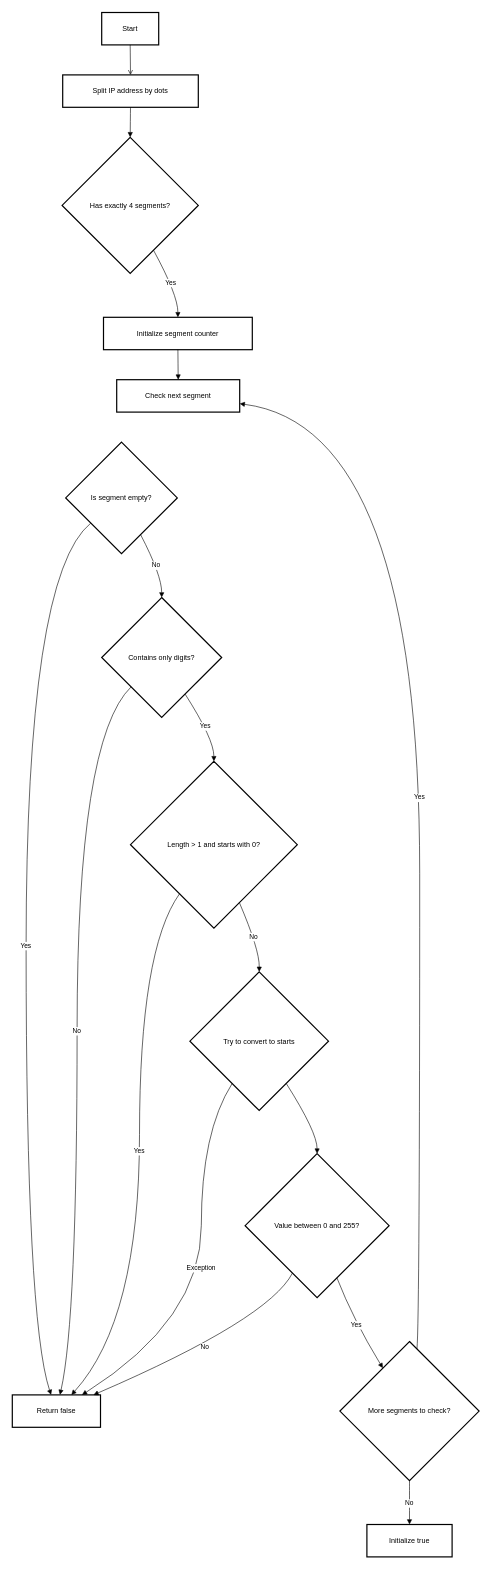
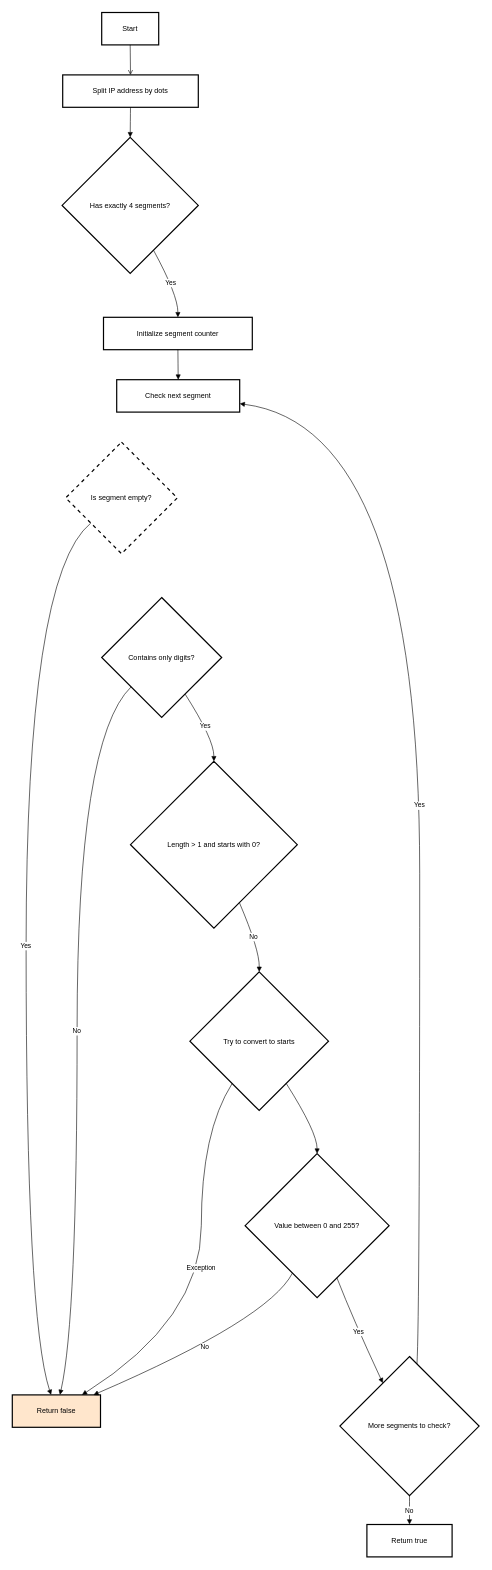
- <mxCell id="8" value="Is segment empty?" style="rhombus;strokeWidth=2;whiteSpace=wrap;" vertex="1" parent="1"><mxGeometry x="109" y="736" width="186" height="186" as="geometry" /></mxCell>
+ <mxCell id="8" value="Is segment empty?" style="rhombus;strokeWidth=2;whiteSpace=wrap;dashed=1;" vertex="1" parent="1"><mxGeometry x="109" y="736" width="186" height="186" as="geometry" /></mxCell>
- <mxCell id="20" value="No" style="curved=1;startArrow=none;endArrow=block;exitX=0.76;exitY=1;entryX=0.5;entryY=0;rounded=0;" edge="1" parent="1" source="8" target="9"><mxGeometry relative="1" as="geometry"><Array as="points"><mxPoint x="269" y="958" /></Array></mxGeometry></mxCell>
- <mxCell id="23" value="Yes" style="curved=1;startArrow=none;endArrow=block;exitX=0.15;exitY=1;entryX=0.67;entryY=0;rounded=0;" edge="1" parent="1" source="10" target="5"><mxGeometry relative="1" as="geometry"><Array as="points"><mxPoint x="232" y="1582" /><mxPoint x="232" y="2198" /></Array></mxGeometry></mxCell>
- <mxCell id="5" value="Return false" style="whiteSpace=wrap;strokeWidth=2;" vertex="1" parent="1"><mxGeometry x="20" y="2324" width="147" height="54" as="geometry" /></mxCell>
+ <mxCell id="5" value="Return false" style="whiteSpace=wrap;strokeWidth=2;fillColor=#ffe6cc;" vertex="1" parent="1"><mxGeometry x="20" y="2324" width="147" height="54" as="geometry" /></mxCell>
- <mxCell id="13" value="More segments to check?" style="rhombus;strokeWidth=2;whiteSpace=wrap;" vertex="1" parent="1"><mxGeometry x="566" y="2235" width="232" height="232" as="geometry" /></mxCell>
+ <mxCell id="13" value="More segments to check?" style="rhombus;strokeWidth=2;whiteSpace=wrap;" vertex="1" parent="1"><mxGeometry x="566" y="2260" width="232" height="232" as="geometry" /></mxCell>
- <mxCell id="14" value="Initialize true" style="whiteSpace=wrap;strokeWidth=2;" vertex="1" parent="1"><mxGeometry x="611" y="2540" width="142" height="54" as="geometry" /></mxCell>
+ <mxCell id="14" value="Return true" style="whiteSpace=wrap;strokeWidth=2;" vertex="1" parent="1"><mxGeometry x="611" y="2540" width="142" height="54" as="geometry" /></mxCell>
